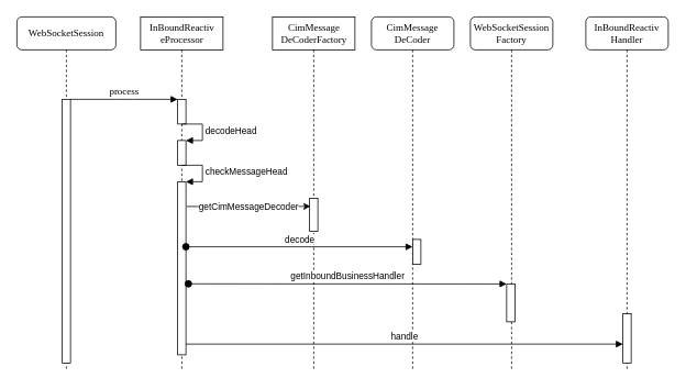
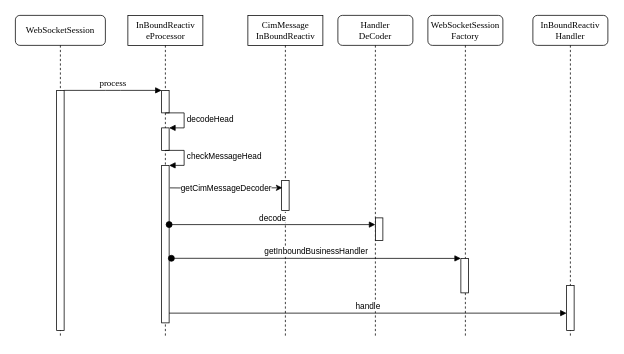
- <mxCell id="16" value="CimMessage&lt;br&gt;DeCoderFactory" style="html=1;points=[];perimeter=orthogonalPerimeter;shape=umlLifeline;participant=label;shadow=0;fontFamily=Verdana;fontSize=12;fontColor=#000000;align=center;strokeColor=#000000;strokeWidth=1;fillColor=#ffffff;recursiveResize=0;container=1;collapsible=0;" vertex="1" parent="1"><mxGeometry x="330" y="20" width="100" height="430" as="geometry" /></mxCell>
+ <mxCell id="16" value="CimMessage&lt;br&gt;InBoundReactiv" style="html=1;points=[];perimeter=orthogonalPerimeter;shape=umlLifeline;participant=label;shadow=0;fontFamily=Verdana;fontSize=12;fontColor=#000000;align=center;strokeColor=#000000;strokeWidth=1;fillColor=#ffffff;recursiveResize=0;container=1;collapsible=0;" vertex="1" parent="1"><mxGeometry x="330" y="20" width="100" height="430" as="geometry" /></mxCell>
- <mxCell id="8" value="CimMessage&lt;br&gt;DeCoder" style="shape=umlLifeline;perimeter=lifelinePerimeter;whiteSpace=wrap;html=1;container=1;collapsible=0;recursiveResize=0;outlineConnect=0;rounded=1;shadow=0;comic=0;labelBackgroundColor=none;strokeWidth=1;fontFamily=Verdana;fontSize=12;align=center;" parent="1" vertex="1"><mxGeometry x="450" y="20" width="100" height="430" as="geometry" /></mxCell>
+ <mxCell id="8" value="Handler&lt;br&gt;DeCoder" style="shape=umlLifeline;perimeter=lifelinePerimeter;whiteSpace=wrap;html=1;container=1;collapsible=0;recursiveResize=0;outlineConnect=0;rounded=1;shadow=0;comic=0;labelBackgroundColor=none;strokeWidth=1;fontFamily=Verdana;fontSize=12;align=center;" parent="1" vertex="1"><mxGeometry x="450" y="20" width="100" height="430" as="geometry" /></mxCell>
